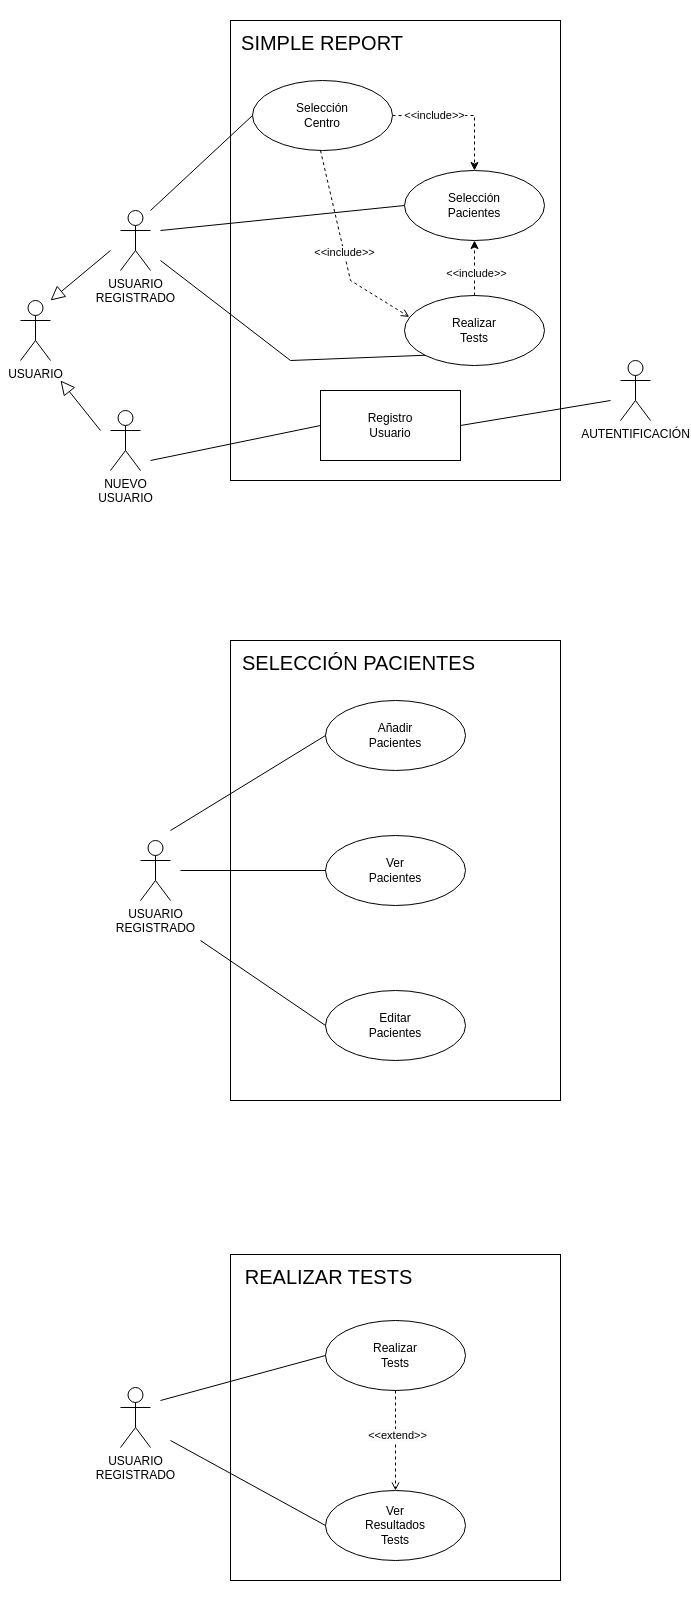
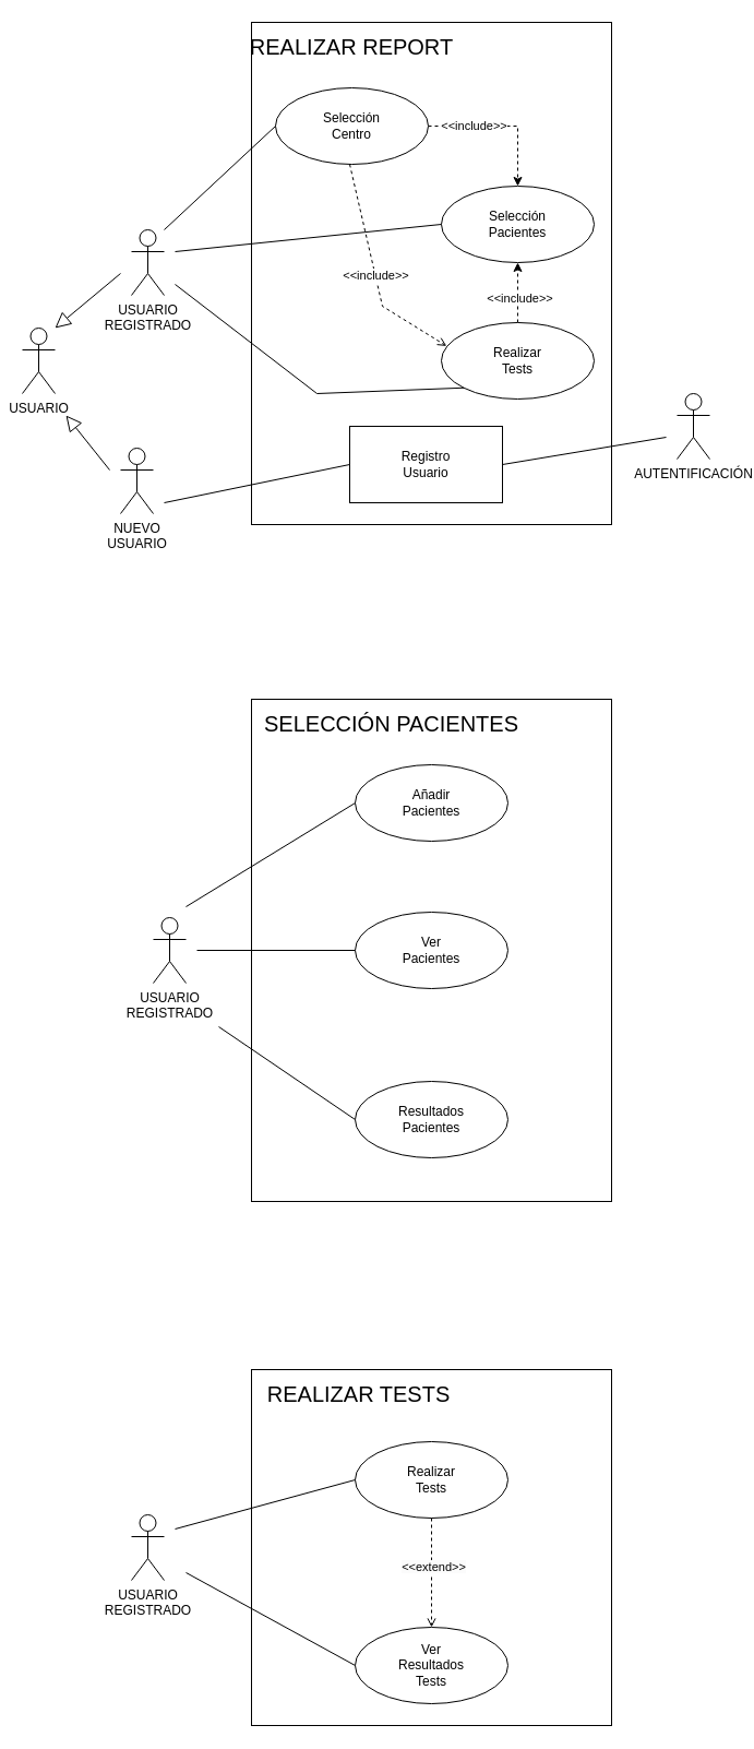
- <mxCell id="4" value="&lt;font style=&quot;font-size: 20px;&quot;&gt;SIMPLE REPORT&lt;/font&gt;" style="text;html=1;align=center;verticalAlign=middle;whiteSpace=wrap;rounded=0;" vertex="1" parent="1"><mxGeometry x="207" y="27" width="230" height="30" as="geometry" /></mxCell>
+ <mxCell id="4" value="&lt;font style=&quot;font-size: 20px;&quot;&gt;REALIZAR REPORT&lt;/font&gt;" style="text;html=1;align=center;verticalAlign=middle;whiteSpace=wrap;rounded=0;" vertex="1" parent="1"><mxGeometry x="207" y="27" width="230" height="30" as="geometry" /></mxCell>
- <mxCell id="30" value="Editar&lt;div&gt;Pacientes&lt;/div&gt;" style="ellipse;whiteSpace=wrap;html=1;" vertex="1" parent="1"><mxGeometry x="325" y="990" width="140" height="70" as="geometry" /></mxCell>
+ <mxCell id="30" value="Resultados&lt;div&gt;Pacientes&lt;/div&gt;" style="ellipse;whiteSpace=wrap;html=1;" vertex="1" parent="1"><mxGeometry x="325" y="990" width="140" height="70" as="geometry" /></mxCell>
